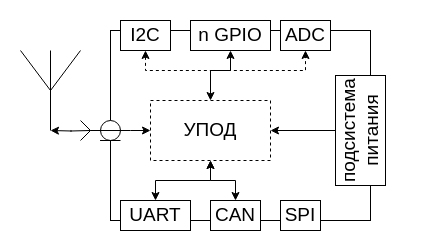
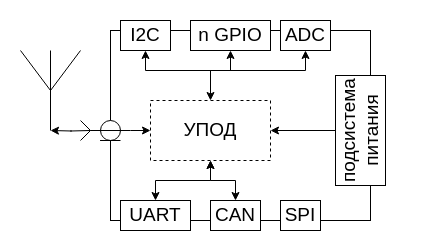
- <mxCell id="9" style="edgeStyle=orthogonalEdgeStyle;rounded=0;orthogonalLoop=1;jettySize=auto;html=1;exitX=0.5;exitY=1;exitDx=0;exitDy=0;entryX=0.5;entryY=1;entryDx=0;entryDy=0;fontSize=19;startArrow=classic;startFill=1;endArrow=classic;endFill=1;dashed=1;" edge="1" parent="1" source="10" target="25"><mxGeometry relative="1" as="geometry" /></mxCell>
+ <mxCell id="9" style="edgeStyle=orthogonalEdgeStyle;rounded=0;orthogonalLoop=1;jettySize=auto;html=1;exitX=0.5;exitY=1;exitDx=0;exitDy=0;entryX=0.5;entryY=1;entryDx=0;entryDy=0;fontSize=19;startArrow=classic;startFill=1;endArrow=classic;endFill=1;" edge="1" parent="1" source="10" target="25"><mxGeometry relative="1" as="geometry" /></mxCell>
